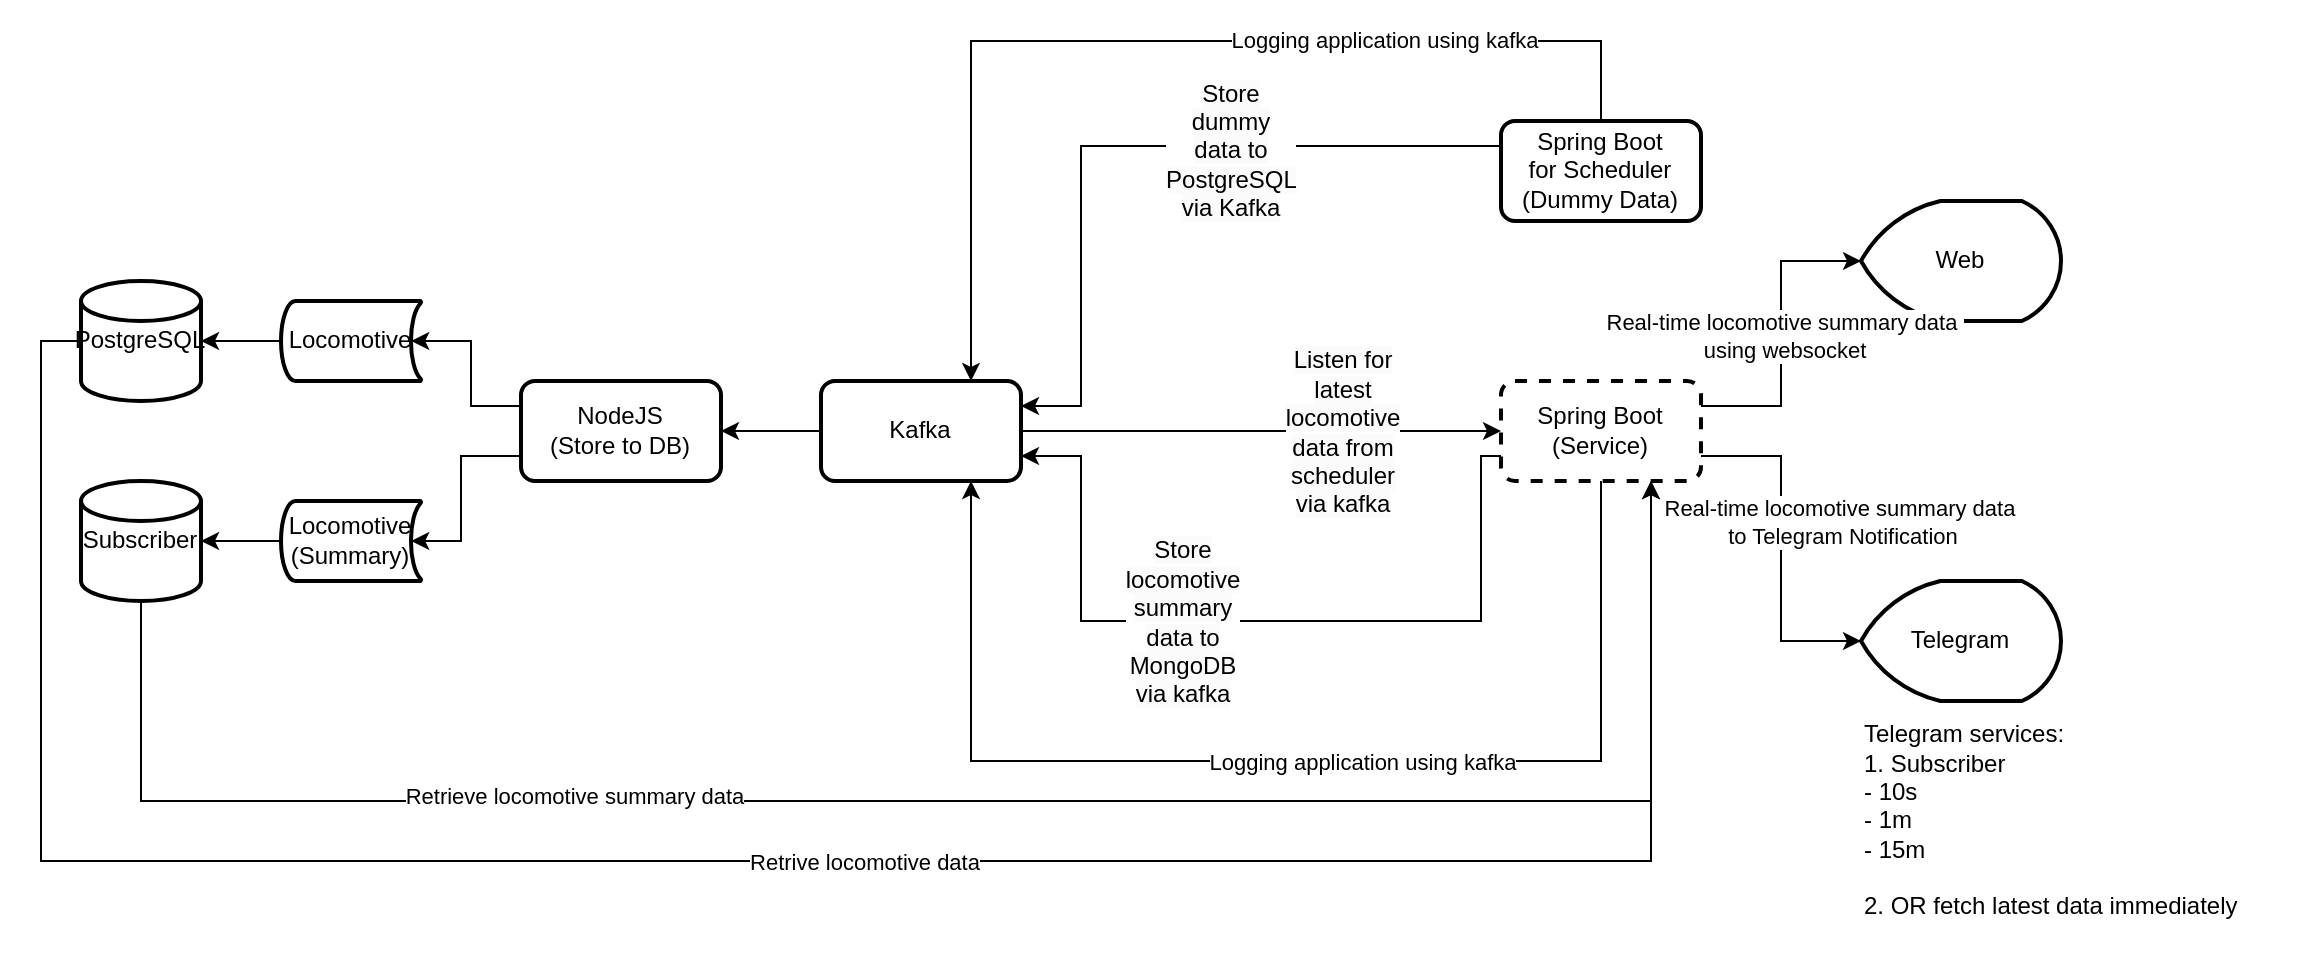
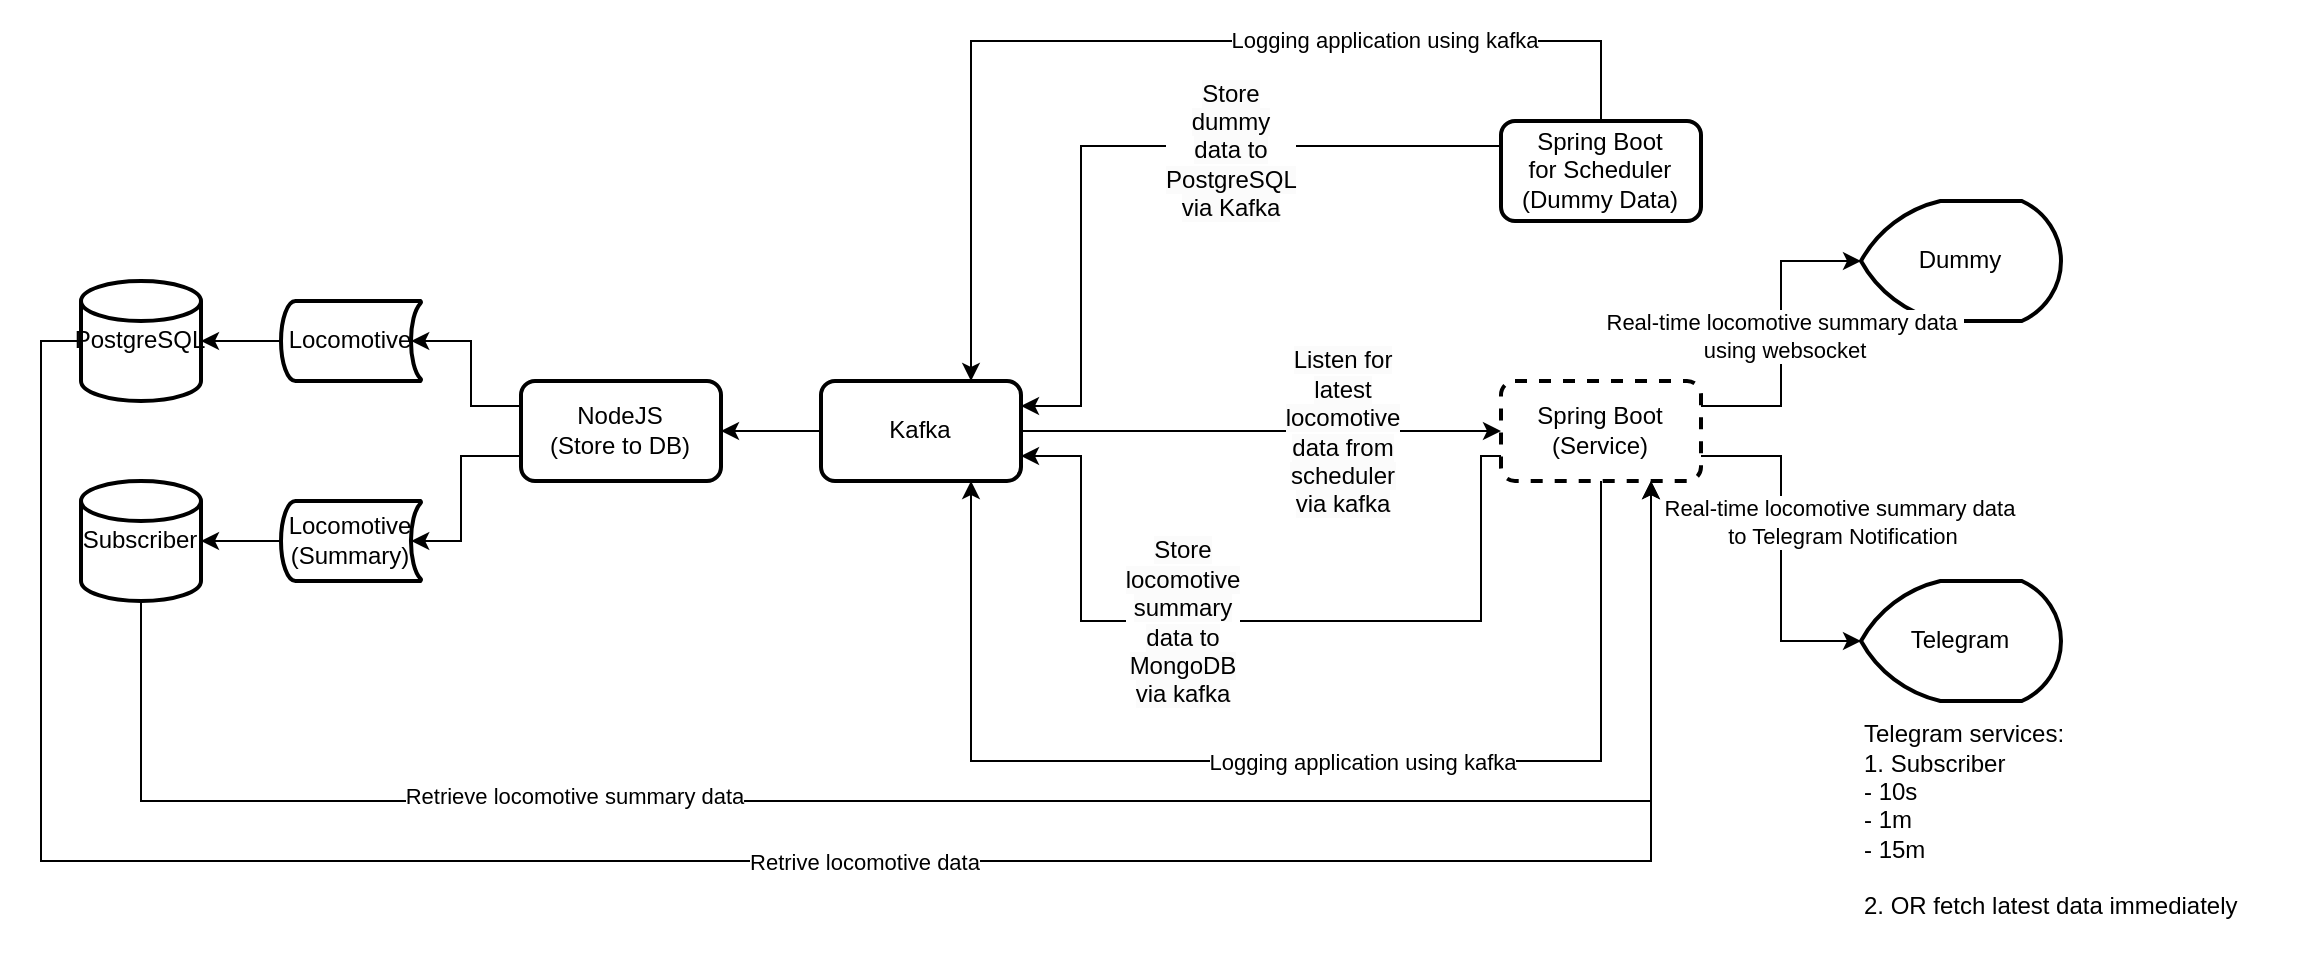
- <mxCell id="31" value="Web" style="strokeWidth=2;html=1;shape=mxgraph.flowchart.display;whiteSpace=wrap;" vertex="1" parent="1"><mxGeometry x="930" y="100" width="100" height="60" as="geometry" /></mxCell>
+ <mxCell id="31" value="Dummy" style="strokeWidth=2;html=1;shape=mxgraph.flowchart.display;whiteSpace=wrap;" vertex="1" parent="1"><mxGeometry x="930" y="100" width="100" height="60" as="geometry" /></mxCell>
